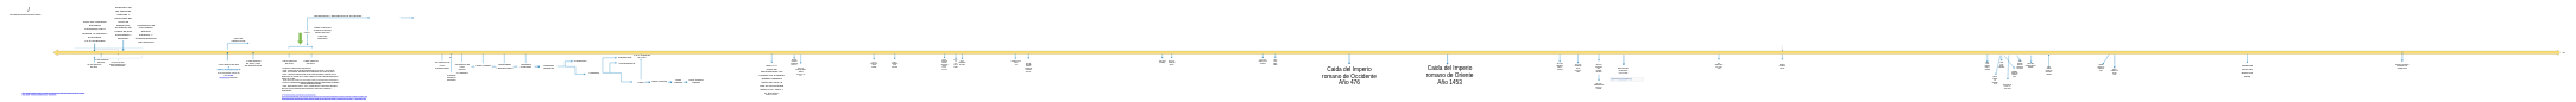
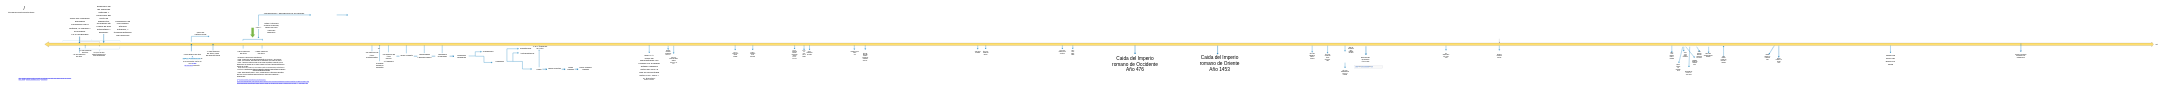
- <mxCell id="107" value="1918 -1920&lt;br&gt;fiebre española" style="text;html=1;strokeColor=none;fillColor=none;align=center;verticalAlign=middle;whiteSpace=wrap;rounded=0;" parent="1" vertex="1"><mxGeometry x="16843" y="531.25" width="40" height="40" as="geometry" /></mxCell>
+ <mxCell id="107" value="1918 -1920&lt;br&gt;fiebre española" style="text;html=1;strokeColor=none;fillColor=none;align=center;verticalAlign=middle;whiteSpace=wrap;rounded=0;" parent="1" vertex="1"><mxGeometry x="16858" y="531.25" width="40" height="40" as="geometry" /></mxCell>
- <mxCell id="97" value="año1766&lt;br&gt;invenncion de la maquina de vapor" style="text;html=1;strokeColor=none;fillColor=none;align=center;verticalAlign=middle;whiteSpace=wrap;rounded=0;" parent="1" vertex="1"><mxGeometry x="13430" y="549.75" width="60" height="58" as="geometry" /></mxCell>
+ <mxCell id="97" value="año1766&lt;br&gt;invenncion de la maquina de vapor" style="text;html=1;strokeColor=none;fillColor=none;align=center;verticalAlign=middle;whiteSpace=wrap;rounded=0;" parent="1" vertex="1"><mxGeometry x="13490" y="474.75" width="60" height="58" as="geometry" /></mxCell>
